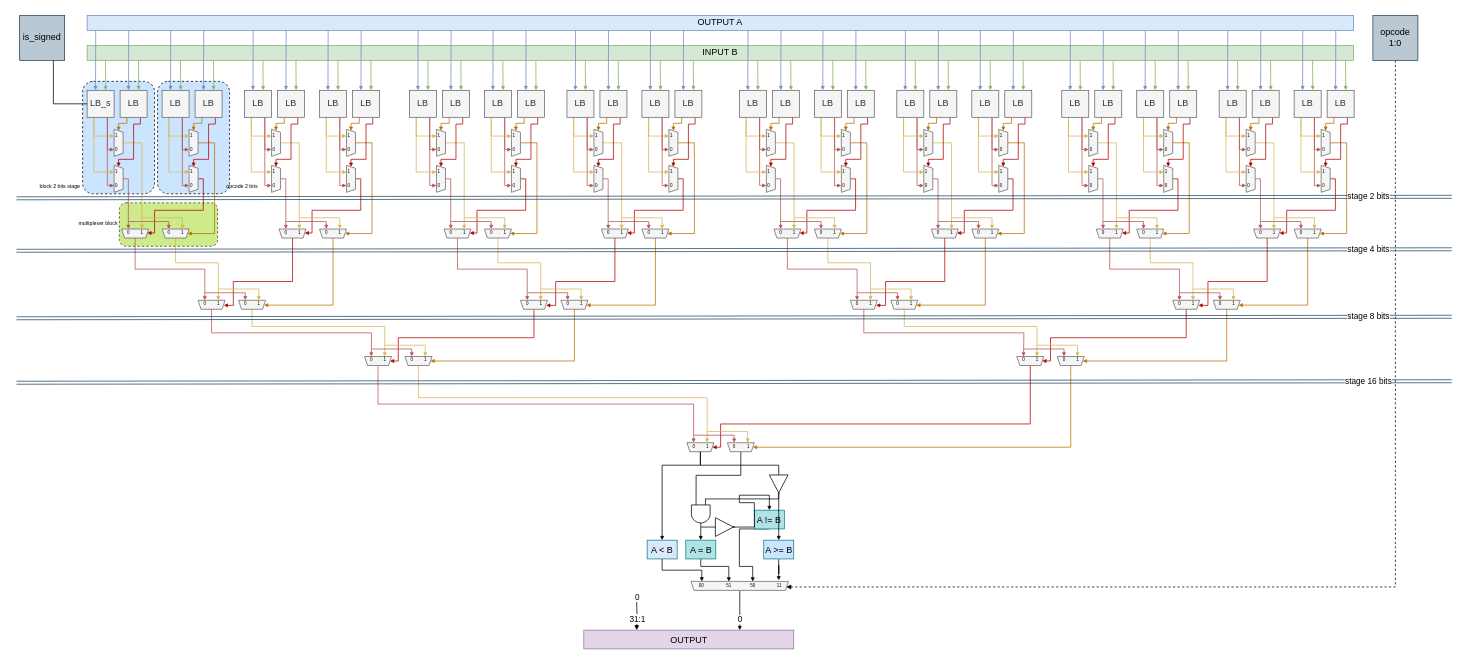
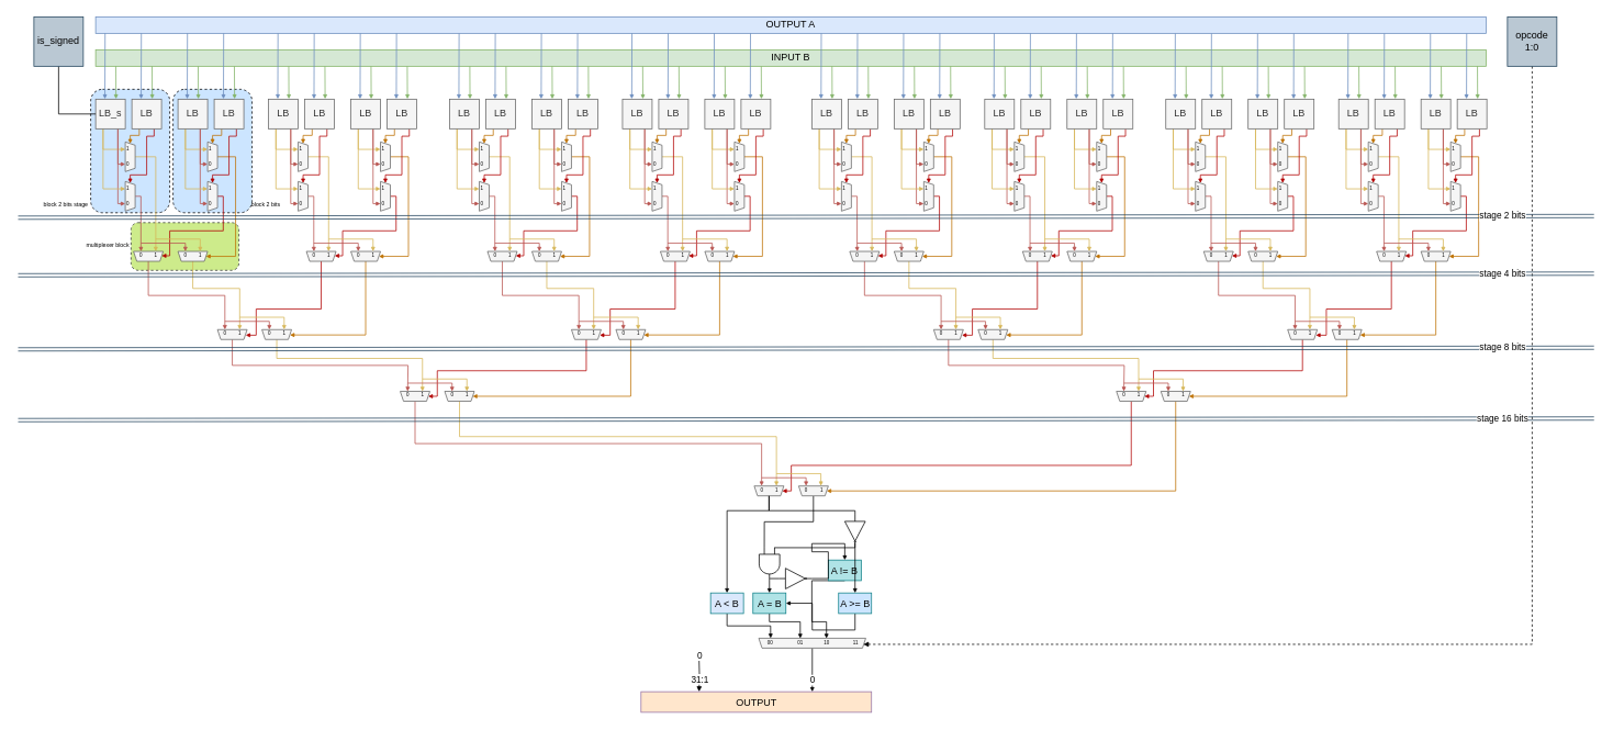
- <mxCell id="492" value="is_signed" style="rounded=0;whiteSpace=wrap;html=1;fillColor=#bac8d3;strokeColor=#23445d;" parent="1" vertex="1"><mxGeometry x="25" y="20" width="60" height="60" as="geometry" /></mxCell>
+ <mxCell id="492" value="is_signed" style="rounded=0;whiteSpace=wrap;html=1;fillColor=#bac8d3;strokeColor=#23445d;" parent="1" vertex="1"><mxGeometry x="40" y="20" width="60" height="60" as="geometry" /></mxCell>
- <mxCell id="517" value="&lt;font style=&quot;font-size: 7px&quot;&gt;opcode 2 bits&lt;/font&gt;" style="text;html=1;strokeColor=none;fillColor=none;align=center;verticalAlign=middle;whiteSpace=wrap;rounded=0;dashed=1;" vertex="1" parent="1"><mxGeometry x="286" y="237" width="72" height="20" as="geometry" /></mxCell>
+ <mxCell id="517" value="&lt;font style=&quot;font-size: 7px&quot;&gt;block 2 bits&lt;/font&gt;" style="text;html=1;strokeColor=none;fillColor=none;align=center;verticalAlign=middle;whiteSpace=wrap;rounded=0;dashed=1;" vertex="1" parent="1"><mxGeometry x="286" y="237" width="72" height="20" as="geometry" /></mxCell>
- <mxCell id="479" style="edgeStyle=orthogonalEdgeStyle;rounded=0;orthogonalLoop=1;jettySize=auto;html=1;exitX=0.5;exitY=1;exitDx=0;exitDy=0;endArrow=block;endFill=1;endSize=3;" parent="1" source="480" target="502" edge="1"><mxGeometry relative="1" as="geometry" /></mxCell>
+ <mxCell id="479" style="edgeStyle=orthogonalEdgeStyle;rounded=0;orthogonalLoop=1;jettySize=auto;html=1;exitX=0.5;exitY=1;exitDx=0;exitDy=0;endArrow=block;endFill=1;endSize=3;" parent="1" source="480" target="476" edge="1"><mxGeometry relative="1" as="geometry" /></mxCell>
- <mxCell id="499" value="&lt;font style=&quot;font-size: 6px&quot;&gt;51&lt;/font&gt;" style="text;html=1;resizable=0;autosize=1;align=center;verticalAlign=middle;points=[];fillColor=none;strokeColor=none;rounded=0;fontSize=4;" parent="1" vertex="1"><mxGeometry x="960.5" y="773.5" width="20" height="15" as="geometry" /></mxCell>
+ <mxCell id="499" value="&lt;font style=&quot;font-size: 6px&quot;&gt;01&lt;/font&gt;" style="text;html=1;resizable=0;autosize=1;align=center;verticalAlign=middle;points=[];fillColor=none;strokeColor=none;rounded=0;fontSize=4;" parent="1" vertex="1"><mxGeometry x="960.5" y="773.5" width="20" height="15" as="geometry" /></mxCell>
- <mxCell id="501" value="&lt;font style=&quot;font-size: 6px&quot;&gt;50&lt;/font&gt;" style="text;html=1;resizable=0;autosize=1;align=center;verticalAlign=middle;points=[];fillColor=none;strokeColor=none;rounded=0;fontSize=4;" parent="1" vertex="1"><mxGeometry x="993" y="773.5" width="20" height="15" as="geometry" /></mxCell>
+ <mxCell id="501" value="&lt;font style=&quot;font-size: 6px&quot;&gt;10&lt;/font&gt;" style="text;html=1;resizable=0;autosize=1;align=center;verticalAlign=middle;points=[];fillColor=none;strokeColor=none;rounded=0;fontSize=4;" parent="1" vertex="1"><mxGeometry x="993" y="773.5" width="20" height="15" as="geometry" /></mxCell>
- <mxCell id="506" value="OUTPUT" style="rounded=0;whiteSpace=wrap;html=1;fillColor=#e1d5e7;strokeColor=#9673a6;" parent="1" vertex="1"><mxGeometry x="777.5" y="840" width="280" height="25" as="geometry" /></mxCell>
+ <mxCell id="506" value="OUTPUT" style="rounded=0;whiteSpace=wrap;html=1;fillColor=#ffe6cc;strokeColor=#9673a6;" parent="1" vertex="1"><mxGeometry x="777.5" y="840" width="280" height="25" as="geometry" /></mxCell>
